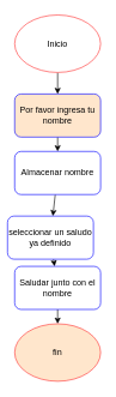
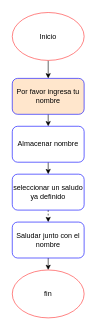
- <mxCell id="9" value="seleccionar un saludo ya definido" style="rounded=1;whiteSpace=wrap;html=1;strokeColor=#0000FF;" parent="1" vertex="1"><mxGeometry x="10" y="300" width="120" height="60" as="geometry" /></mxCell>
+ <mxCell id="9" value="seleccionar un saludo ya definido" style="rounded=1;whiteSpace=wrap;html=1;strokeColor=#0000FF;" parent="1" vertex="1"><mxGeometry x="20" y="290" width="120" height="60" as="geometry" /></mxCell>
- <mxCell id="12" value="fin" style="ellipse;whiteSpace=wrap;html=1;strokeColor=#FF3333;fillColor=#ffe6cc;" parent="1" vertex="1"><mxGeometry x="20" y="450" width="120" height="80" as="geometry" /></mxCell>
+ <mxCell id="12" value="fin" style="ellipse;whiteSpace=wrap;html=1;strokeColor=#FF3333;" parent="1" vertex="1"><mxGeometry x="20" y="450" width="120" height="80" as="geometry" /></mxCell>
